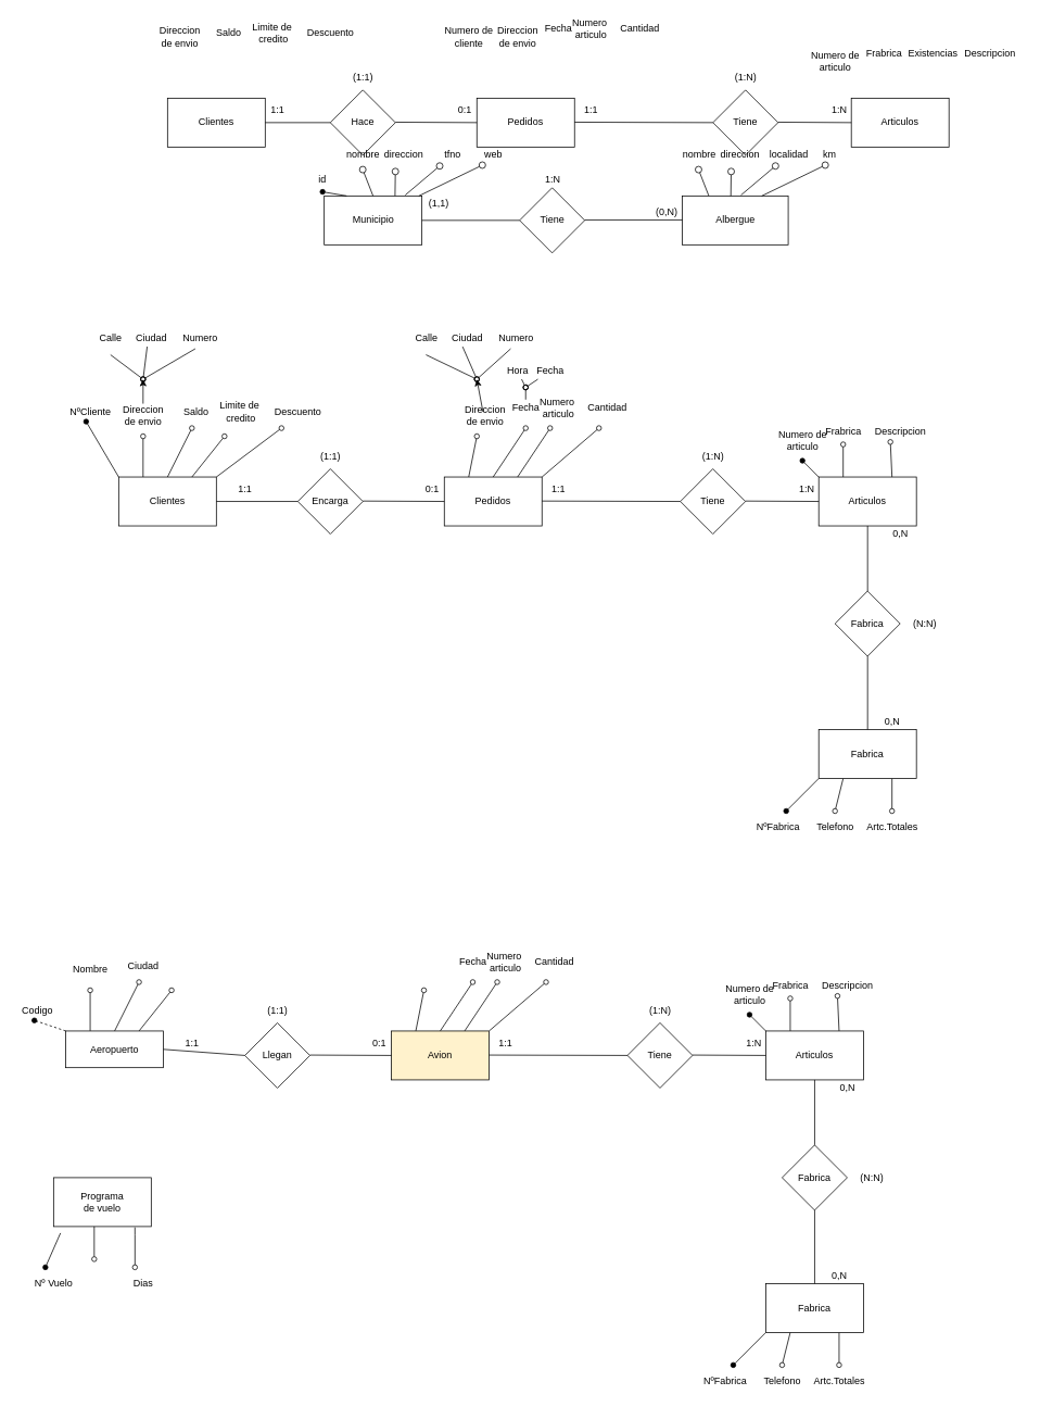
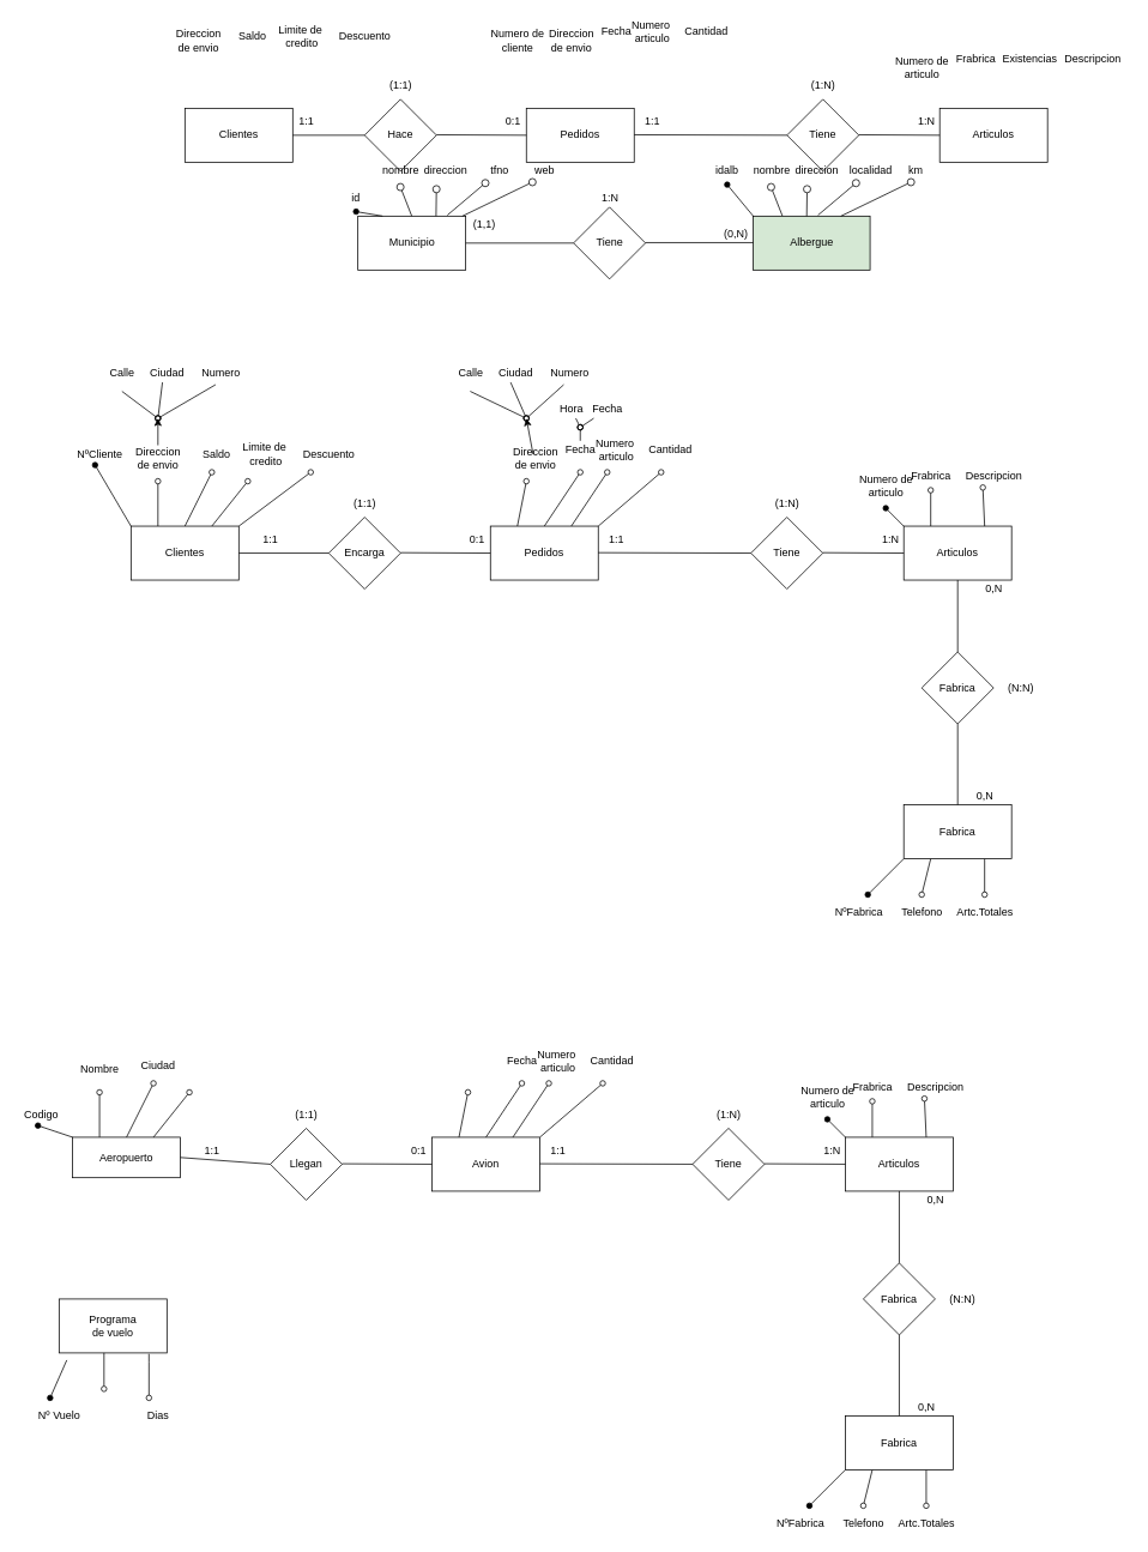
+ <mxCell id="33" value="idalb" style="text;html=1;align=center;verticalAlign=middle;resizable=0;points=[];autosize=1;strokeColor=none;fillColor=none;" parent="1" vertex="1"><mxGeometry x="787.5" y="180" width="40" height="20" as="geometry" /></mxCell>
+ <mxCell id="30" style="rounded=0;orthogonalLoop=1;jettySize=auto;html=1;exitX=0;exitY=0;exitDx=0;exitDy=0;entryX=0.525;entryY=1.25;entryDx=0;entryDy=0;entryPerimeter=0;endArrow=oval;endFill=1;" parent="1" source="32" target="33" edge="1"><mxGeometry relative="1" as="geometry" /></mxCell>
- <mxCell id="32" value="Albergue" style="rounded=0;whiteSpace=wrap;html=1;" parent="1" vertex="1"><mxGeometry x="837.5" y="240" width="130" height="60" as="geometry" /></mxCell>
+ <mxCell id="32" value="Albergue" style="rounded=0;whiteSpace=wrap;html=1;fillColor=#d5e8d4;" parent="1" vertex="1"><mxGeometry x="837.5" y="240" width="130" height="60" as="geometry" /></mxCell>
- <mxCell id="130" style="rounded=0;orthogonalLoop=1;jettySize=auto;html=1;exitX=0;exitY=0;exitDx=0;exitDy=0;entryX=0.429;entryY=1.1;entryDx=0;entryDy=0;entryPerimeter=0;endArrow=oval;endFill=1;dashed=1;" edge="1" parent="1" source="134" target="164"><mxGeometry relative="1" as="geometry" /></mxCell>
+ <mxCell id="130" style="rounded=0;orthogonalLoop=1;jettySize=auto;html=1;exitX=0;exitY=0;exitDx=0;exitDy=0;entryX=0.429;entryY=1.1;entryDx=0;entryDy=0;entryPerimeter=0;endArrow=oval;endFill=1;" edge="1" parent="1" source="134" target="164"><mxGeometry relative="1" as="geometry" /></mxCell>
- <mxCell id="143" value="Avion" style="rounded=0;whiteSpace=wrap;html=1;fillColor=#fff2cc;" vertex="1" parent="1"><mxGeometry x="480" y="1265" width="120" height="60" as="geometry" /></mxCell>
+ <mxCell id="143" value="Avion" style="rounded=0;whiteSpace=wrap;html=1;" vertex="1" parent="1"><mxGeometry x="480" y="1265" width="120" height="60" as="geometry" /></mxCell>
